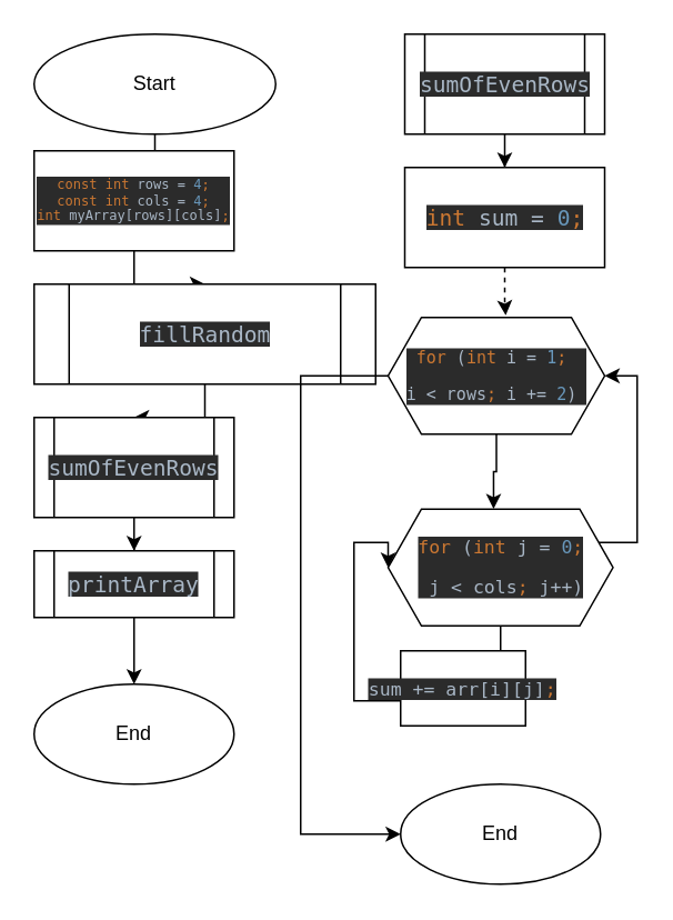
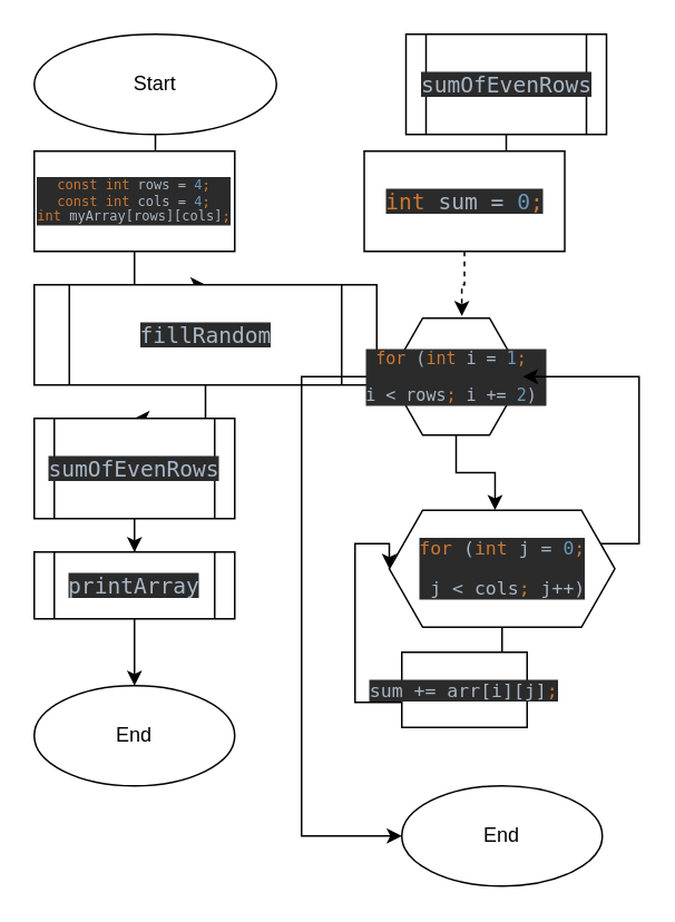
- <mxCell id="20" value="&lt;div style=&quot;background-color: rgb(43, 43, 43); color: rgb(169, 183, 198); font-size: 8px;&quot;&gt;&lt;pre style=&quot;font-family: &amp;quot;JetBrains Mono&amp;quot;, monospace;&quot;&gt;&lt;div&gt;&lt;pre style=&quot;font-family:'JetBrains Mono',monospace;font-size:9.8pt;&quot;&gt;&lt;span style=&quot;color:#cc7832;&quot;&gt;int &lt;/span&gt;sum = &lt;span style=&quot;color:#6897bb;&quot;&gt;0&lt;/span&gt;&lt;span style=&quot;color:#cc7832;&quot;&gt;;&lt;br&gt;&lt;/span&gt;&lt;/pre&gt;&lt;/div&gt;&lt;/pre&gt;&lt;/div&gt;" style="rounded=0;whiteSpace=wrap;html=1;" vertex="1" parent="1"><mxGeometry x="242.5" y="100" width="120" height="60" as="geometry" /></mxCell>
+ <mxCell id="20" value="&lt;div style=&quot;background-color: rgb(43, 43, 43); color: rgb(169, 183, 198); font-size: 8px;&quot;&gt;&lt;pre style=&quot;font-family: &amp;quot;JetBrains Mono&amp;quot;, monospace;&quot;&gt;&lt;div&gt;&lt;pre style=&quot;font-family:'JetBrains Mono',monospace;font-size:9.8pt;&quot;&gt;&lt;span style=&quot;color:#cc7832;&quot;&gt;int &lt;/span&gt;sum = &lt;span style=&quot;color:#6897bb;&quot;&gt;0&lt;/span&gt;&lt;span style=&quot;color:#cc7832;&quot;&gt;;&lt;br&gt;&lt;/span&gt;&lt;/pre&gt;&lt;/div&gt;&lt;/pre&gt;&lt;/div&gt;" style="rounded=0;whiteSpace=wrap;html=1;" vertex="1" parent="1"><mxGeometry x="217.5" y="90" width="120" height="60" as="geometry" /></mxCell>
- <mxCell id="16" value="&lt;div style=&quot;background-color: rgb(43, 43, 43); color: rgb(169, 183, 198); font-size: 10px;&quot;&gt;&lt;pre style=&quot;font-family: &amp;quot;JetBrains Mono&amp;quot;, monospace;&quot;&gt;&lt;span style=&quot;color:#cc7832;&quot;&gt;for &lt;/span&gt;(&lt;span style=&quot;color:#cc7832;&quot;&gt;int &lt;/span&gt;i = &lt;span style=&quot;color:#6897bb;&quot;&gt;1&lt;/span&gt;&lt;span style=&quot;color:#cc7832;&quot;&gt;; &lt;/span&gt;&lt;/pre&gt;&lt;pre style=&quot;font-family: &amp;quot;JetBrains Mono&amp;quot;, monospace;&quot;&gt;i &amp;lt; rows&lt;span style=&quot;color:#cc7832;&quot;&gt;; &lt;/span&gt;i += &lt;span style=&quot;color:#6897bb;&quot;&gt;2&lt;/span&gt;) &lt;br&gt;&lt;/pre&gt;&lt;/div&gt;" style="shape=hexagon;perimeter=hexagonPerimeter2;whiteSpace=wrap;html=1;fixedSize=1;" vertex="1" parent="1"><mxGeometry x="232.5" y="190" width="130" height="70" as="geometry" /></mxCell>
+ <mxCell id="16" value="&lt;div style=&quot;background-color: rgb(43, 43, 43); color: rgb(169, 183, 198); font-size: 10px;&quot;&gt;&lt;pre style=&quot;font-family: &amp;quot;JetBrains Mono&amp;quot;, monospace;&quot;&gt;&lt;span style=&quot;color:#cc7832;&quot;&gt;for &lt;/span&gt;(&lt;span style=&quot;color:#cc7832;&quot;&gt;int &lt;/span&gt;i = &lt;span style=&quot;color:#6897bb;&quot;&gt;1&lt;/span&gt;&lt;span style=&quot;color:#cc7832;&quot;&gt;; &lt;/span&gt;&lt;/pre&gt;&lt;pre style=&quot;font-family: &amp;quot;JetBrains Mono&amp;quot;, monospace;&quot;&gt;i &amp;lt; rows&lt;span style=&quot;color:#cc7832;&quot;&gt;; &lt;/span&gt;i += &lt;span style=&quot;color:#6897bb;&quot;&gt;2&lt;/span&gt;) &lt;br&gt;&lt;/pre&gt;&lt;/div&gt;" style="shape=hexagon;perimeter=hexagonPerimeter2;whiteSpace=wrap;html=1;fixedSize=1;" vertex="1" parent="1"><mxGeometry x="232.5" y="190" width="80" height="70" as="geometry" /></mxCell>
